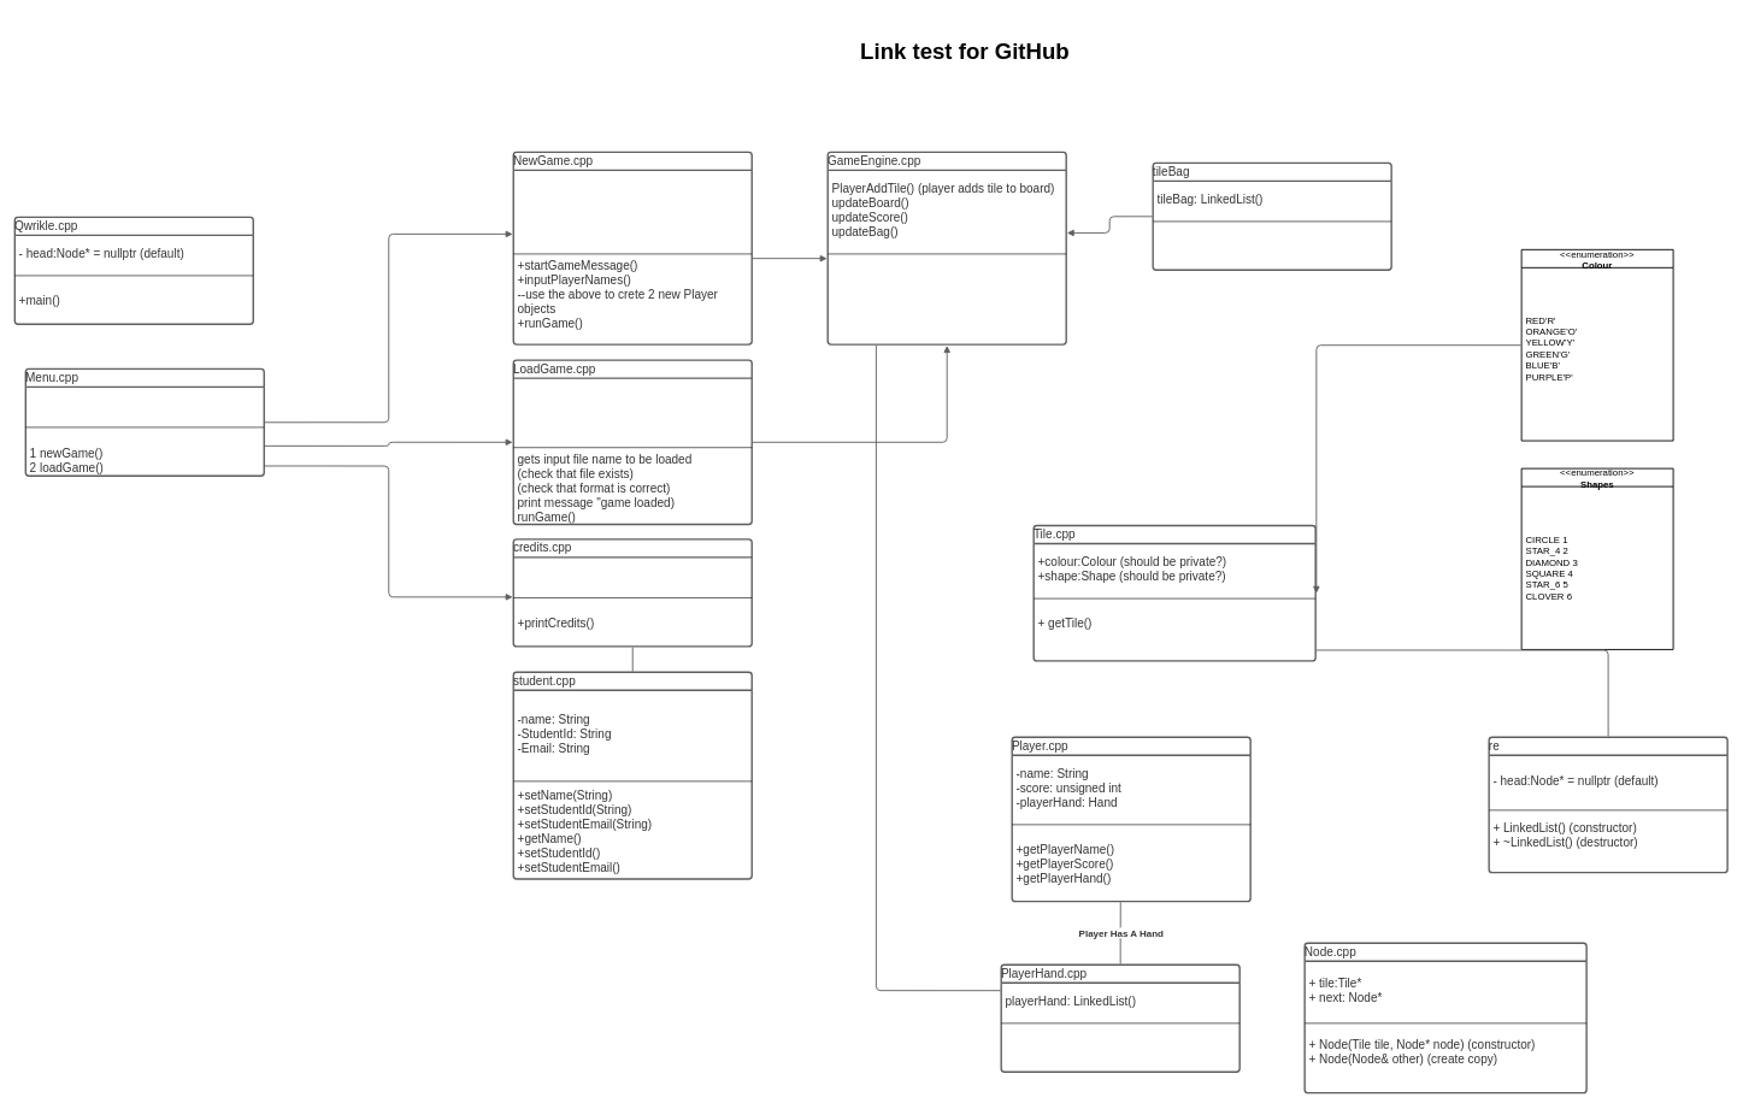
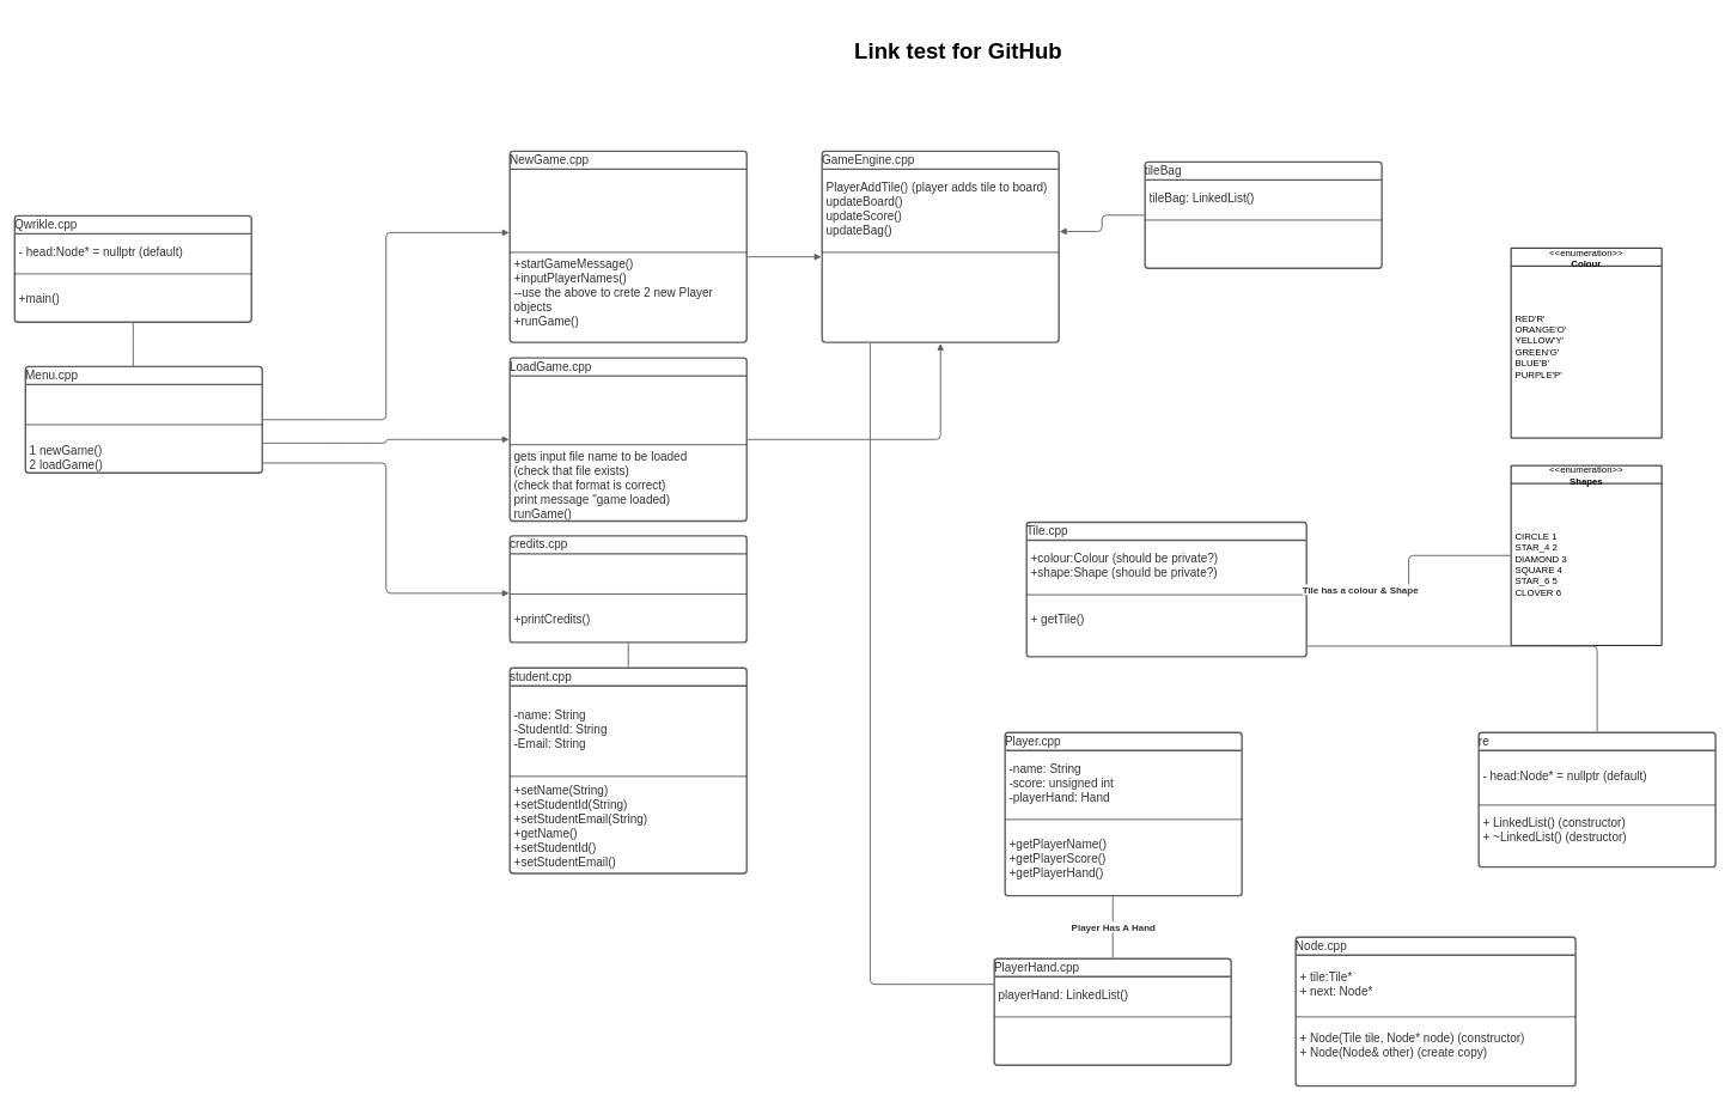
- <mxCell id="32" value="" style="html=1;jettySize=18;whiteSpace=wrap;fontSize=13;strokeColor=#5E5E5E;strokeWidth=1.5;rounded=1;arcSize=12;edgeStyle=orthogonalEdgeStyle;startArrow=none;endArrow=block;endFill=1;exitX=-0.004;exitY=0.5;exitPerimeter=0;entryX=1.003;entryY=0.5;entryPerimeter=0;" edge="1" parent="1" source="28" target="10"><mxGeometry width="100" height="100" relative="1" as="geometry"><Array as="points" /></mxGeometry></mxCell>
+ <mxCell id="59" value="" style="html=1;jettySize=18;whiteSpace=wrap;fontSize=13;strokeColor=#5E5E5E;strokeWidth=1.5;rounded=1;arcSize=12;edgeStyle=orthogonalEdgeStyle;startArrow=none;endArrow=none;exitX=0.5;exitY=1.009;exitPerimeter=0;entryX=0.455;entryY=-0.005;entryPerimeter=0;" edge="1" parent="1" source="14" target="52"><mxGeometry width="100" height="100" relative="1" as="geometry"><Array as="points" /></mxGeometry></mxCell>
+ <mxCell id="33" value="" style="html=1;jettySize=18;whiteSpace=wrap;fontSize=13;strokeColor=#5E5E5E;strokeWidth=1.5;rounded=1;arcSize=12;edgeStyle=orthogonalEdgeStyle;startArrow=none;endArrow=none;exitX=-0.004;exitY=0.5;exitPerimeter=0;entryX=1.003;entryY=0.5;entryPerimeter=0;" edge="1" parent="1" source="30" target="10"><mxGeometry width="100" height="100" relative="1" as="geometry"><Array as="points" /></mxGeometry></mxCell>
+ <mxCell id="34" value="Tile has a colour &amp; Shape" style="text;html=1;resizable=0;labelBackgroundColor=default;align=center;verticalAlign=middle;fontStyle=1;fontColor=#333333;fontSize=13.3;" vertex="1" parent="33"><mxGeometry x="0.557" relative="1" as="geometry" /></mxCell>
